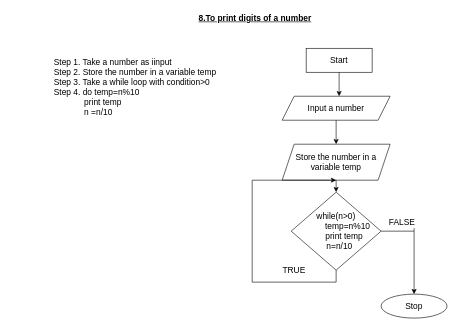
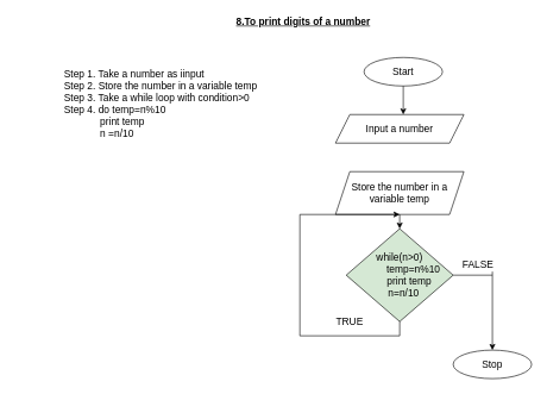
- <mxCell id="3" value="&lt;font style=&quot;font-size: 14px&quot;&gt;Start&lt;/font&gt;" style="whiteSpace=wrap;html=1;rounded=0;" parent="1" vertex="1"><mxGeometry x="510" y="80" width="110" height="40" as="geometry" /></mxCell>
+ <mxCell id="3" value="&lt;font style=&quot;font-size: 14px&quot;&gt;Start&lt;/font&gt;" style="ellipse;whiteSpace=wrap;html=1;" parent="1" vertex="1"><mxGeometry x="510" y="80" width="110" height="40" as="geometry" /></mxCell>
- <mxCell id="6" value="" style="endArrow=classic;html=1;exitX=0.5;exitY=1;exitDx=0;exitDy=0;" parent="1" source="5" target="7" edge="1"><mxGeometry width="50" height="50" relative="1" as="geometry"><mxPoint x="410" y="220" as="sourcePoint" /><mxPoint x="560" y="240" as="targetPoint" /></mxGeometry></mxCell>
- <mxCell id="11" value="&lt;span style=&quot;font-size: 14px&quot;&gt;while(n&amp;gt;0)&lt;/span&gt;&lt;br style=&quot;font-size: 14px&quot;&gt;&lt;span style=&quot;font-size: 14px&quot;&gt;&amp;nbsp; &amp;nbsp; &amp;nbsp; &amp;nbsp; &amp;nbsp; temp=n%10&lt;/span&gt;&lt;br style=&quot;font-size: 14px&quot;&gt;&lt;span style=&quot;font-size: 14px&quot;&gt;&amp;nbsp; &amp;nbsp; &amp;nbsp; &amp;nbsp;print temp&lt;/span&gt;&lt;br style=&quot;font-size: 14px&quot;&gt;&lt;span style=&quot;font-size: 14px&quot;&gt;&amp;nbsp; &amp;nbsp;n=n/10&lt;/span&gt;" style="rhombus;whiteSpace=wrap;html=1;align=center;" vertex="1" parent="1"><mxGeometry x="485" y="320" width="150" height="130" as="geometry" /></mxCell>
+ <mxCell id="11" value="&lt;span style=&quot;font-size: 14px&quot;&gt;while(n&amp;gt;0)&lt;/span&gt;&lt;br style=&quot;font-size: 14px&quot;&gt;&lt;span style=&quot;font-size: 14px&quot;&gt;&amp;nbsp; &amp;nbsp; &amp;nbsp; &amp;nbsp; &amp;nbsp; temp=n%10&lt;/span&gt;&lt;br style=&quot;font-size: 14px&quot;&gt;&lt;span style=&quot;font-size: 14px&quot;&gt;&amp;nbsp; &amp;nbsp; &amp;nbsp; &amp;nbsp;print temp&lt;/span&gt;&lt;br style=&quot;font-size: 14px&quot;&gt;&lt;span style=&quot;font-size: 14px&quot;&gt;&amp;nbsp; &amp;nbsp;n=n/10&lt;/span&gt;" style="rhombus;whiteSpace=wrap;html=1;align=center;fillColor=#d5e8d4;" vertex="1" parent="1"><mxGeometry x="485" y="320" width="150" height="130" as="geometry" /></mxCell>
